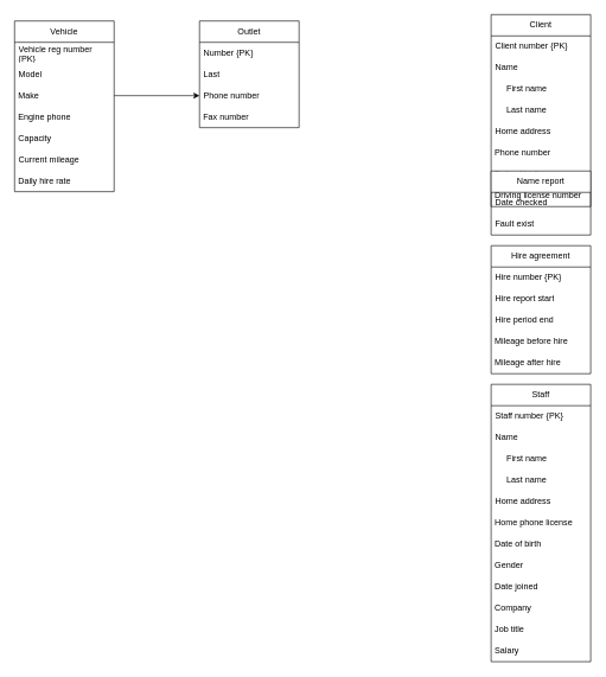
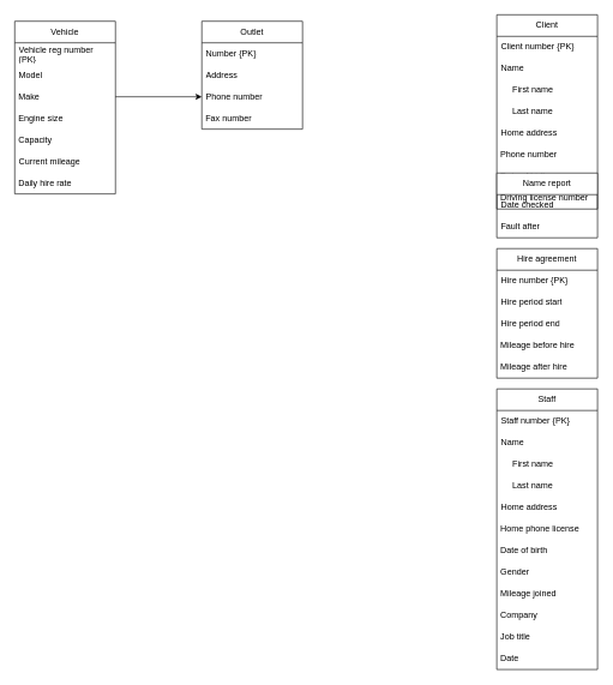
- <mxCell id="4" value="Last" style="text;strokeColor=none;fillColor=none;align=left;verticalAlign=middle;spacingLeft=4;spacingRight=4;overflow=hidden;points=[[0,0.5],[1,0.5]];portConstraint=eastwest;rotatable=0;whiteSpace=wrap;html=1;" vertex="1" parent="2"><mxGeometry y="60" width="140" height="30" as="geometry" /></mxCell>
+ <mxCell id="4" value="Address" style="text;strokeColor=none;fillColor=none;align=left;verticalAlign=middle;spacingLeft=4;spacingRight=4;overflow=hidden;points=[[0,0.5],[1,0.5]];portConstraint=eastwest;rotatable=0;whiteSpace=wrap;html=1;" vertex="1" parent="2"><mxGeometry y="60" width="140" height="30" as="geometry" /></mxCell>
- <mxCell id="20" value="&amp;nbsp;Engine phone" style="text;html=1;align=left;verticalAlign=middle;whiteSpace=wrap;rounded=0;" vertex="1" parent="16"><mxGeometry y="120" width="140" height="30" as="geometry" /></mxCell>
+ <mxCell id="20" value="&amp;nbsp;Engine size" style="text;html=1;align=left;verticalAlign=middle;whiteSpace=wrap;rounded=0;" vertex="1" parent="16"><mxGeometry y="120" width="140" height="30" as="geometry" /></mxCell>
- <mxCell id="39" value="Fault exist" style="text;strokeColor=none;fillColor=none;align=left;verticalAlign=middle;spacingLeft=4;spacingRight=4;overflow=hidden;points=[[0,0.5],[1,0.5]];portConstraint=eastwest;rotatable=0;whiteSpace=wrap;html=1;" vertex="1" parent="37"><mxGeometry y="60" width="140" height="30" as="geometry" /></mxCell>
+ <mxCell id="39" value="Fault after" style="text;strokeColor=none;fillColor=none;align=left;verticalAlign=middle;spacingLeft=4;spacingRight=4;overflow=hidden;points=[[0,0.5],[1,0.5]];portConstraint=eastwest;rotatable=0;whiteSpace=wrap;html=1;" vertex="1" parent="37"><mxGeometry y="60" width="140" height="30" as="geometry" /></mxCell>
- <mxCell id="42" value="Hire report start" style="text;strokeColor=none;fillColor=none;align=left;verticalAlign=middle;spacingLeft=4;spacingRight=4;overflow=hidden;points=[[0,0.5],[1,0.5]];portConstraint=eastwest;rotatable=0;whiteSpace=wrap;html=1;" vertex="1" parent="40"><mxGeometry y="60" width="140" height="30" as="geometry" /></mxCell>
+ <mxCell id="42" value="Hire period start" style="text;strokeColor=none;fillColor=none;align=left;verticalAlign=middle;spacingLeft=4;spacingRight=4;overflow=hidden;points=[[0,0.5],[1,0.5]];portConstraint=eastwest;rotatable=0;whiteSpace=wrap;html=1;" vertex="1" parent="40"><mxGeometry y="60" width="140" height="30" as="geometry" /></mxCell>
- <mxCell id="33" value="&amp;nbsp;Date joined" style="text;html=1;align=left;verticalAlign=middle;whiteSpace=wrap;rounded=0;" vertex="1" parent="24"><mxGeometry y="270" width="140" height="30" as="geometry" /></mxCell>
+ <mxCell id="33" value="&amp;nbsp;Mileage joined" style="text;html=1;align=left;verticalAlign=middle;whiteSpace=wrap;rounded=0;" vertex="1" parent="24"><mxGeometry y="270" width="140" height="30" as="geometry" /></mxCell>
- <mxCell id="36" value="&amp;nbsp;Salary" style="text;html=1;align=left;verticalAlign=middle;whiteSpace=wrap;rounded=0;" vertex="1" parent="24"><mxGeometry y="360" width="140" height="30" as="geometry" /></mxCell>
+ <mxCell id="36" value="&amp;nbsp;Date" style="text;html=1;align=left;verticalAlign=middle;whiteSpace=wrap;rounded=0;" vertex="1" parent="24"><mxGeometry y="360" width="140" height="30" as="geometry" /></mxCell>
